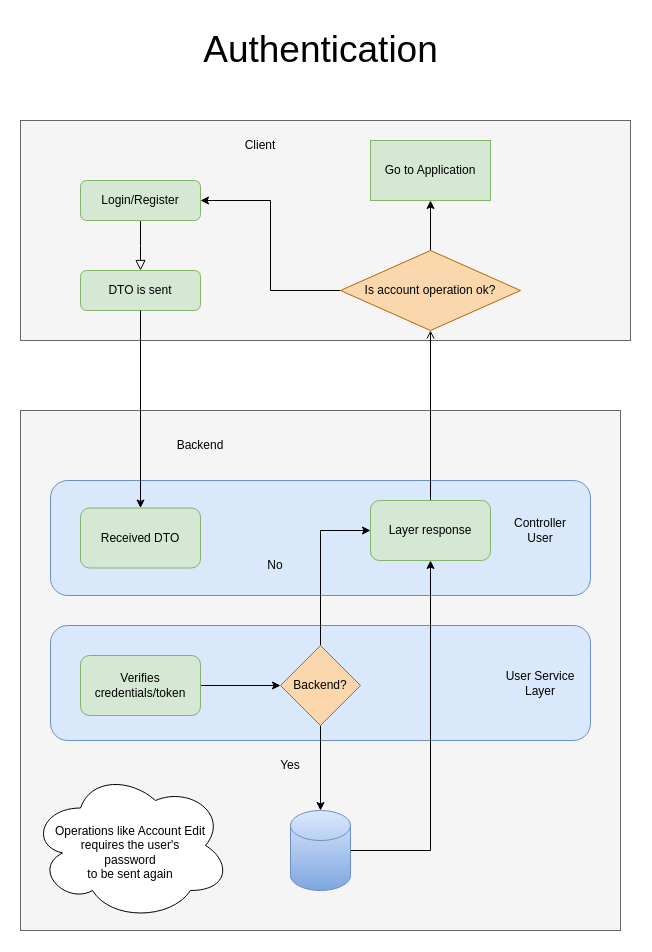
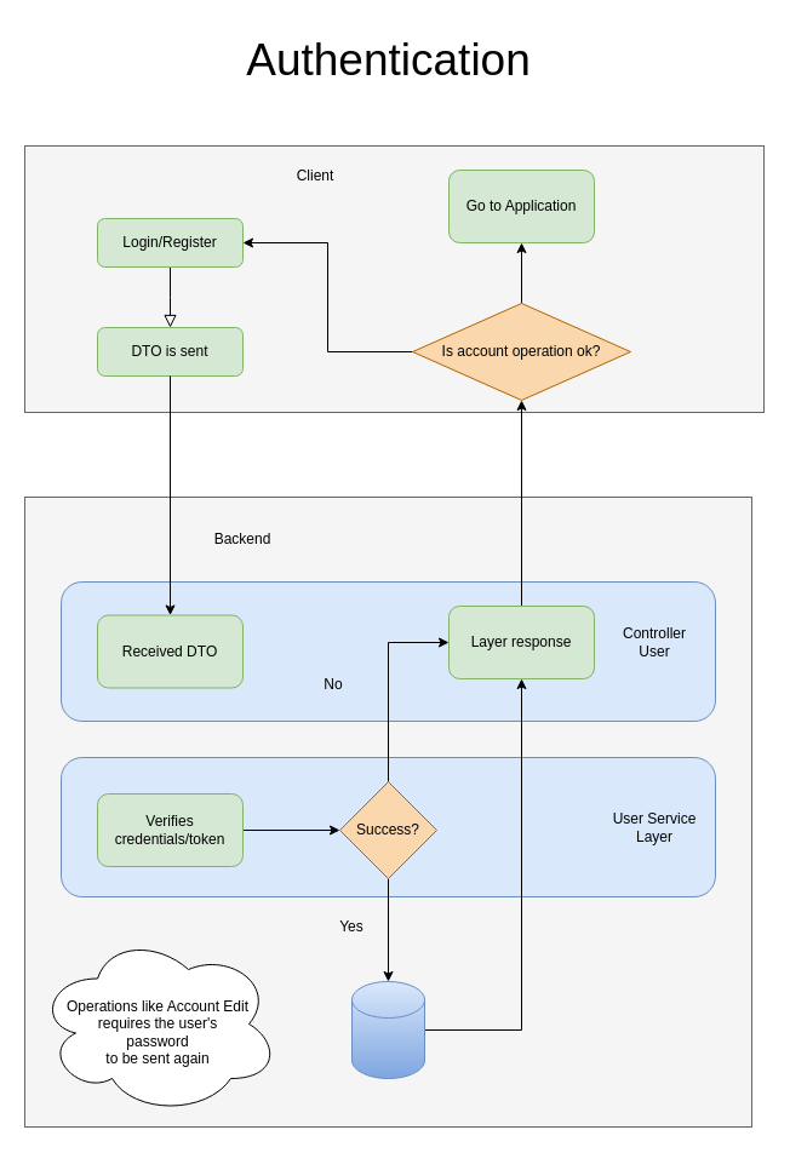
- <mxCell id="18" value="Go to Application" style="whiteSpace=wrap;html=1;fillColor=#d5e8d4;strokeColor=#82b366;rounded=0;" parent="1" vertex="1"><mxGeometry x="370" y="140" width="120" height="60" as="geometry" /></mxCell>
+ <mxCell id="18" value="Go to Application" style="rounded=1;whiteSpace=wrap;html=1;fillColor=#d5e8d4;strokeColor=#82b366;" parent="1" vertex="1"><mxGeometry x="370" y="140" width="120" height="60" as="geometry" /></mxCell>
- <mxCell id="26" style="edgeStyle=orthogonalEdgeStyle;rounded=0;orthogonalLoop=1;jettySize=auto;html=1;endArrow=open;" parent="1" source="27" target="16" edge="1"><mxGeometry relative="1" as="geometry" /></mxCell>
+ <mxCell id="26" style="edgeStyle=orthogonalEdgeStyle;rounded=0;orthogonalLoop=1;jettySize=auto;html=1;" parent="1" source="27" target="16" edge="1"><mxGeometry relative="1" as="geometry" /></mxCell>
- <mxCell id="23" value="Backend?" style="rhombus;whiteSpace=wrap;html=1;fillColor=#fad7ac;strokeColor=#b46504;" parent="1" vertex="1"><mxGeometry x="280" y="645" width="80" height="80" as="geometry" /></mxCell>
+ <mxCell id="23" value="Success?" style="rhombus;whiteSpace=wrap;html=1;fillColor=#fad7ac;strokeColor=#b46504;" parent="1" vertex="1"><mxGeometry x="280" y="645" width="80" height="80" as="geometry" /></mxCell>
